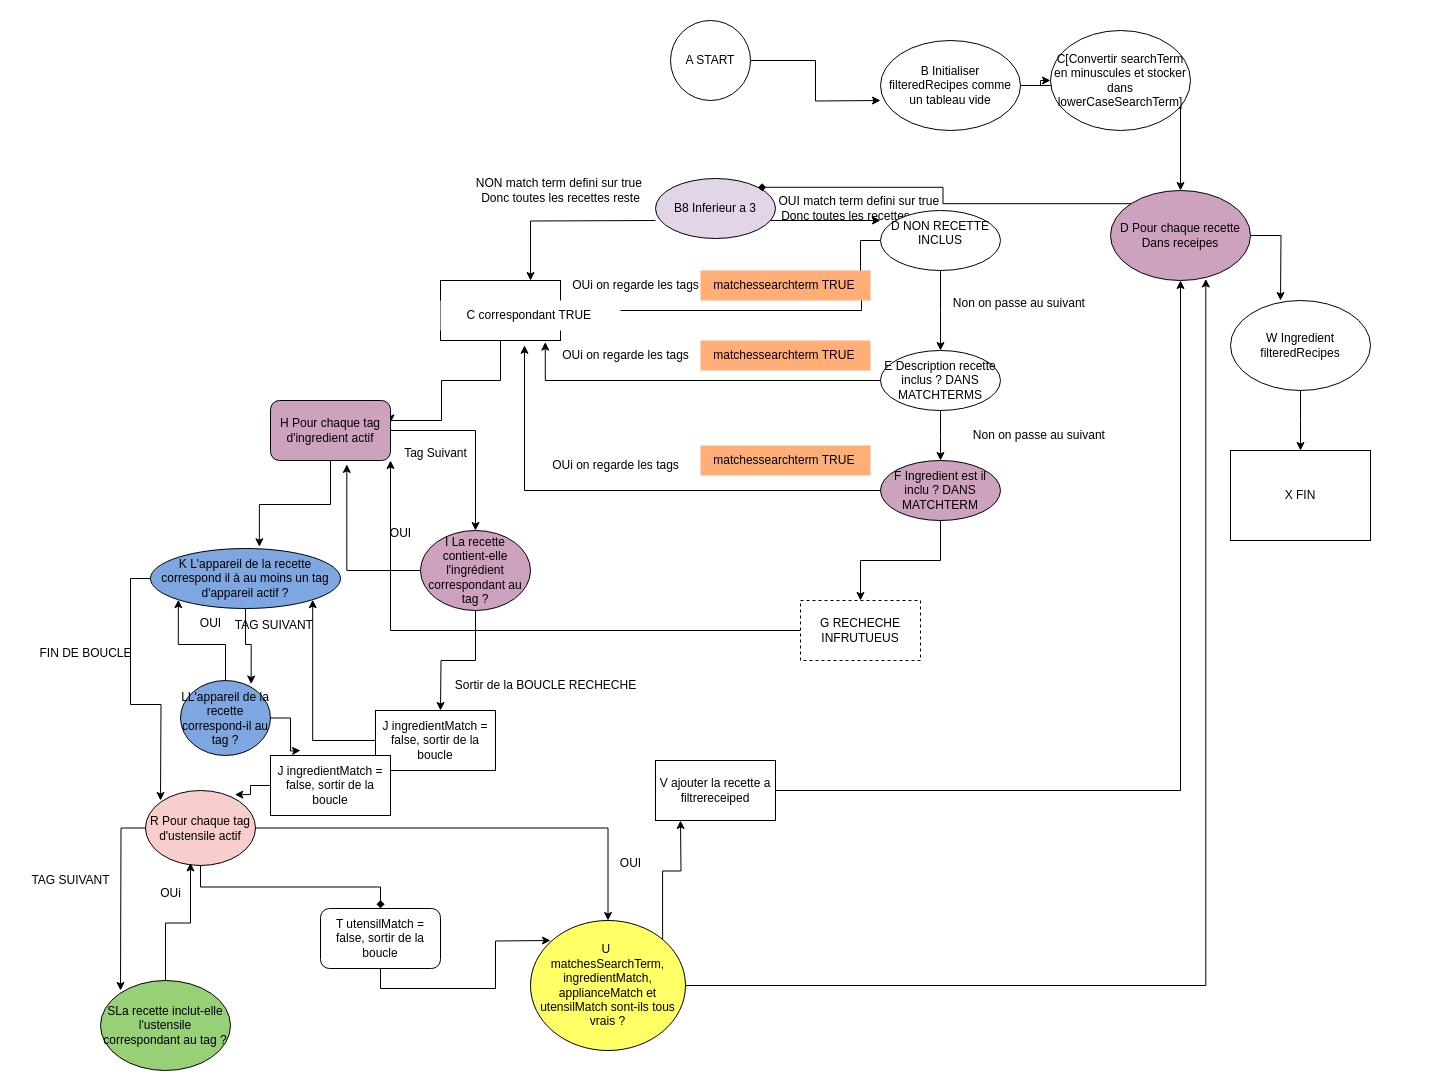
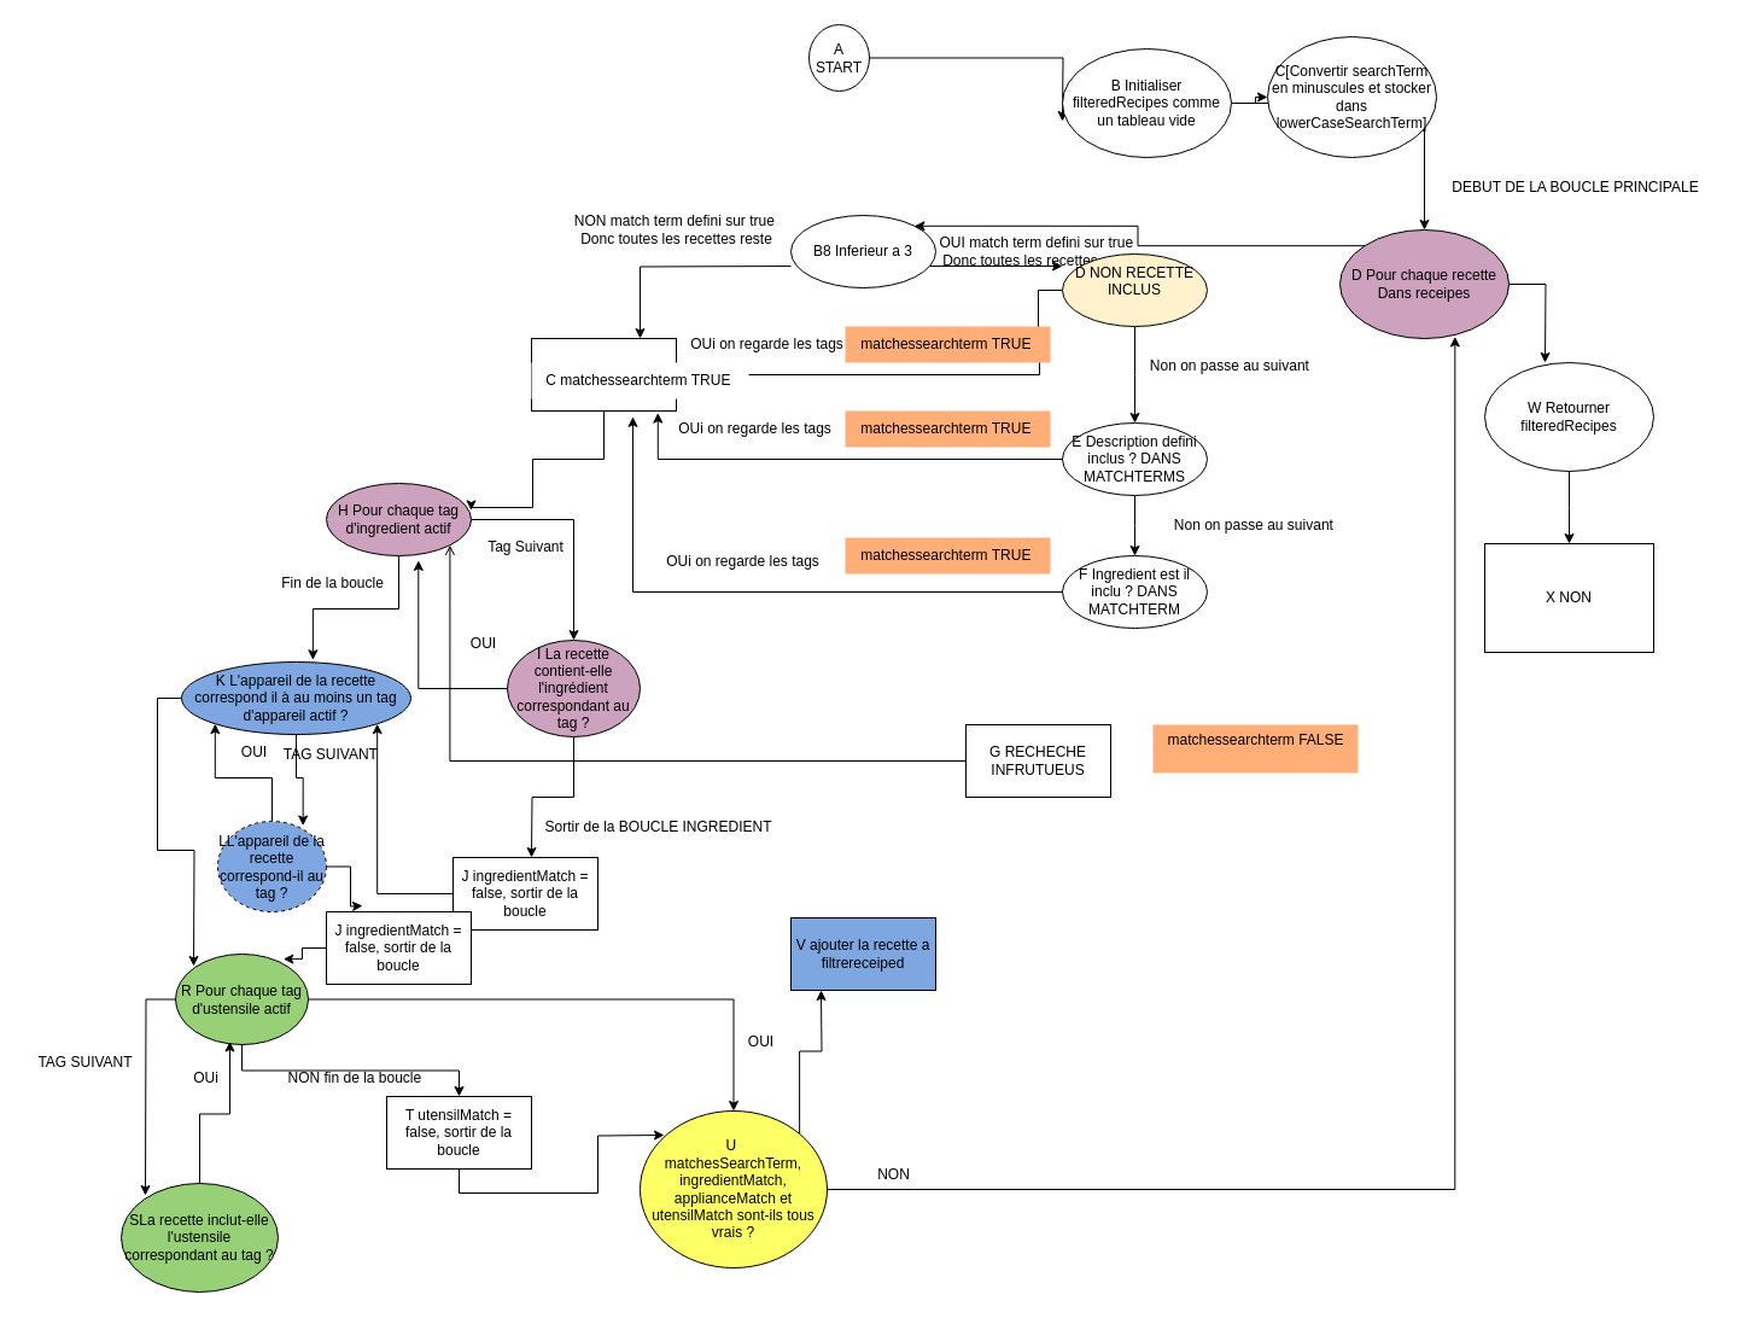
- <mxCell id="6" value="A START" style="ellipse;whiteSpace=wrap;html=1;aspect=fixed;" parent="1" vertex="1"><mxGeometry x="670" y="20" width="80" height="80" as="geometry" /></mxCell>
+ <mxCell id="6" value="A START" style="ellipse;whiteSpace=wrap;html=1;aspect=fixed;" parent="1" vertex="1"><mxGeometry x="670" y="20" width="50" height="55" as="geometry" /></mxCell>
+ <mxCell id="76" value="DEBUT DE LA BOUCLE PRINCIPALE" style="text;html=1;align=center;verticalAlign=middle;resizable=0;points=[];autosize=1;strokeColor=none;fillColor=none;" vertex="1" parent="1"><mxGeometry x="1190" width="230" height="30" as="geometry" y="140" /></mxCell>
- <mxCell id="72" style="edgeStyle=orthogonalEdgeStyle;rounded=0;orthogonalLoop=1;jettySize=auto;html=1;exitX=0;exitY=0;exitDx=0;exitDy=0;entryX=1;entryY=0;entryDx=0;entryDy=0;endArrow=diamond;" edge="1" parent="1" source="74" target="7"><mxGeometry relative="1" as="geometry" /></mxCell>
+ <mxCell id="72" style="edgeStyle=orthogonalEdgeStyle;rounded=0;orthogonalLoop=1;jettySize=auto;html=1;exitX=0;exitY=0;exitDx=0;exitDy=0;entryX=1;entryY=0;entryDx=0;entryDy=0;" edge="1" parent="1" source="74" target="7"><mxGeometry relative="1" as="geometry" /></mxCell>
- <mxCell id="7" value="B8 Inferieur a 3" style="ellipse;whiteSpace=wrap;html=1;fillColor=#e1d5e7;" parent="1" vertex="1"><mxGeometry x="655" y="178" width="120" height="60" as="geometry" /></mxCell>
+ <mxCell id="7" value="B8 Inferieur a 3" style="ellipse;whiteSpace=wrap;html=1;" parent="1" vertex="1"><mxGeometry x="655" y="178" width="120" height="60" as="geometry" /></mxCell>
- <mxCell id="13" value="D NON RECETTE INCLUS&lt;div&gt;&lt;br&gt;&lt;/div&gt;" style="ellipse;whiteSpace=wrap;html=1;" parent="1" vertex="1"><mxGeometry x="880" y="210" width="120" height="60" as="geometry" /></mxCell>
+ <mxCell id="13" value="D NON RECETTE INCLUS&lt;div&gt;&lt;br&gt;&lt;/div&gt;" style="ellipse;whiteSpace=wrap;html=1;fillColor=#fff2cc;" parent="1" vertex="1"><mxGeometry x="880" y="210" width="120" height="60" as="geometry" /></mxCell>
- <mxCell id="31" value="C correspondant TRUE&amp;nbsp;" style="text;html=1;align=center;verticalAlign=middle;resizable=0;points=[];autosize=1;strokeColor=none;fillColor=default;" parent="1" vertex="1"><mxGeometry x="440" y="300" width="180" height="30" as="geometry" /></mxCell>
+ <mxCell id="31" value="C matchessearchterm TRUE&amp;nbsp;" style="text;html=1;align=center;verticalAlign=middle;resizable=0;points=[];autosize=1;strokeColor=none;fillColor=default;" parent="1" vertex="1"><mxGeometry x="440" y="300" width="180" height="30" as="geometry" /></mxCell>
- <mxCell id="80" value="W Ingredient filteredRecipes" style="ellipse;whiteSpace=wrap;html=1;" vertex="1" parent="1"><mxGeometry x="1230" y="300" width="140" height="90" as="geometry" /></mxCell>
+ <mxCell id="80" value="W Retourner filteredRecipes" style="ellipse;whiteSpace=wrap;html=1;" vertex="1" parent="1"><mxGeometry x="1230" y="300" width="140" height="90" as="geometry" /></mxCell>
- <mxCell id="15" value="E Description recette inclus ? DANS MATCHTERMS" style="ellipse;whiteSpace=wrap;html=1;" parent="1" vertex="1"><mxGeometry x="880" y="350" width="120" height="60" as="geometry" /></mxCell>
+ <mxCell id="15" value="E Description defini inclus ? DANS MATCHTERMS" style="ellipse;whiteSpace=wrap;html=1;" parent="1" vertex="1"><mxGeometry x="880" y="350" width="120" height="60" as="geometry" /></mxCell>
- <mxCell id="34" value="H Pour chaque tag d'ingredient actif" style="whiteSpace=wrap;html=1;fillColor=#CDA2BE;rounded=1;" parent="1" vertex="1"><mxGeometry x="270" y="400" width="120" height="60" as="geometry" /></mxCell>
+ <mxCell id="34" value="H Pour chaque tag d'ingredient actif" style="ellipse;whiteSpace=wrap;html=1;fillColor=#CDA2BE;" parent="1" vertex="1"><mxGeometry x="270" y="400" width="120" height="60" as="geometry" /></mxCell>
+ <mxCell id="35" value="Fin de la boucle" style="text;html=1;align=center;verticalAlign=middle;resizable=0;points=[];autosize=1;strokeColor=none;fillColor=none;" vertex="1" parent="1"><mxGeometry x="220" y="468" width="110" height="30" as="geometry" /></mxCell>
- <mxCell id="17" value="F Ingredient est il inclu ? DANS MATCHTERM" style="ellipse;whiteSpace=wrap;html=1;fillColor=#cda2be;" parent="1" vertex="1"><mxGeometry x="880" y="460" width="120" height="60" as="geometry" /></mxCell>
+ <mxCell id="17" value="F Ingredient est il inclu ? DANS MATCHTERM" style="ellipse;whiteSpace=wrap;html=1;" parent="1" vertex="1"><mxGeometry x="880" y="460" width="120" height="60" as="geometry" /></mxCell>
- <mxCell id="81" value="X FIN" style="round;whiteSpace=wrap;html=1;aspect=fixed;" vertex="1" parent="1"><mxGeometry x="1230" y="450" width="140" height="90" as="geometry" /></mxCell>
+ <mxCell id="81" value="X NON" style="round;whiteSpace=wrap;html=1;aspect=fixed;" vertex="1" parent="1"><mxGeometry x="1230" y="450" width="140" height="90" as="geometry" /></mxCell>
- <mxCell id="26" style="edgeStyle=orthogonalEdgeStyle;rounded=0;orthogonalLoop=1;jettySize=auto;html=1;entryX=1;entryY=1;entryDx=0;entryDy=0;" parent="1" source="27" target="34" edge="1"><mxGeometry relative="1" as="geometry" /></mxCell>
+ <mxCell id="26" style="edgeStyle=orthogonalEdgeStyle;rounded=0;orthogonalLoop=1;jettySize=auto;html=1;entryX=1;entryY=1;entryDx=0;entryDy=0;endArrow=open;" parent="1" source="27" target="34" edge="1"><mxGeometry relative="1" as="geometry" /></mxCell>
- <mxCell id="16" value="" style="edgeStyle=orthogonalEdgeStyle;rounded=0;orthogonalLoop=1;jettySize=auto;html=1;" parent="1" source="17" target="27" edge="1"><mxGeometry relative="1" as="geometry" /></mxCell>
+ <mxCell id="28" value="matchessearchterm FALSE&lt;div&gt;&lt;br&gt;&lt;/div&gt;" style="text;html=1;align=center;verticalAlign=middle;resizable=0;points=[];autosize=1;strokeColor=none;fillColor=#FFAE78;" parent="1" vertex="1"><mxGeometry x="955" y="600" width="170" height="40" as="geometry" /></mxCell>
- <mxCell id="27" value="G RECHECHE INFRUTUEUS" style="whiteSpace=wrap;html=1;rounded=0;dashed=1;" parent="1" vertex="1"><mxGeometry x="800" y="600" width="120" height="60" as="geometry" /></mxCell>
+ <mxCell id="27" value="G RECHECHE INFRUTUEUS" style="whiteSpace=wrap;html=1;rounded=0;" parent="1" vertex="1"><mxGeometry x="800" y="600" width="120" height="60" as="geometry" /></mxCell>
- <mxCell id="52" value="FIN DE BOUCLE" style="text;html=1;align=center;verticalAlign=middle;resizable=0;points=[];autosize=1;strokeColor=none;fillColor=none;" vertex="1" parent="1"><mxGeometry x="25" y="638" width="120" height="30" as="geometry" /></mxCell>
- <mxCell id="44" value="Sortir de la BOUCLE RECHECHE" style="text;html=1;align=center;verticalAlign=middle;resizable=0;points=[];autosize=1;strokeColor=none;fillColor=none;" vertex="1" parent="1"><mxGeometry x="440" y="670" width="210" height="30" as="geometry" /></mxCell>
+ <mxCell id="44" value="Sortir de la BOUCLE INGREDIENT" style="text;html=1;align=center;verticalAlign=middle;resizable=0;points=[];autosize=1;strokeColor=none;fillColor=none;" vertex="1" parent="1"><mxGeometry x="440" y="670" width="210" height="30" as="geometry" /></mxCell>
- <mxCell id="48" value="LL'appareil de la recette correspond-il au tag ?" style="ellipse;whiteSpace=wrap;html=1;fillColor=#7EA6E0;" vertex="1" parent="1"><mxGeometry x="180" y="680" width="90" height="75" as="geometry" /></mxCell>
+ <mxCell id="48" value="LL'appareil de la recette correspond-il au tag ?" style="ellipse;whiteSpace=wrap;html=1;fillColor=#7EA6E0;dashed=1;" vertex="1" parent="1"><mxGeometry x="180" y="680" width="90" height="75" as="geometry" /></mxCell>
- <mxCell id="66" style="edgeStyle=orthogonalEdgeStyle;rounded=0;orthogonalLoop=1;jettySize=auto;html=1;exitX=1;exitY=0.5;exitDx=0;exitDy=0;entryX=0.5;entryY=1;entryDx=0;entryDy=0;" edge="1" parent="1" source="67" target="74"><mxGeometry relative="1" as="geometry" /></mxCell>
- <mxCell id="67" value="V ajouter la recette a filtrereceiped" style="rounded=0;whiteSpace=wrap;html=1;" vertex="1" parent="1"><mxGeometry x="655" y="760" width="120" height="60" as="geometry" /></mxCell>
+ <mxCell id="67" value="V ajouter la recette a filtrereceiped" style="rounded=0;whiteSpace=wrap;html=1;fillColor=#7ea6e0;" vertex="1" parent="1"><mxGeometry x="655" y="760" width="120" height="60" as="geometry" /></mxCell>
- <mxCell id="56" value="R Pour chaque tag d'ustensile actif" style="ellipse;whiteSpace=wrap;html=1;fillColor=#f8cecc;" vertex="1" parent="1"><mxGeometry x="145" y="790" width="110" height="75" as="geometry" /></mxCell>
+ <mxCell id="56" value="R Pour chaque tag d'ustensile actif" style="ellipse;whiteSpace=wrap;html=1;fillColor=#97D077;" vertex="1" parent="1"><mxGeometry x="145" y="790" width="110" height="75" as="geometry" /></mxCell>
+ <mxCell id="62" value="NON fin de la boucle&amp;nbsp;" style="text;html=1;align=center;verticalAlign=middle;resizable=0;points=[];autosize=1;strokeColor=none;fillColor=none;" vertex="1" parent="1"><mxGeometry x="225" y="878" width="140" height="30" as="geometry" /></mxCell>
- <mxCell id="64" value="" style="edgeStyle=orthogonalEdgeStyle;rounded=0;orthogonalLoop=1;jettySize=auto;html=1;exitX=0.5;exitY=1;exitDx=0;exitDy=0;endArrow=diamond;" edge="1" parent="1" source="56" target="65"><mxGeometry relative="1" as="geometry"><mxPoint x="550" y="940" as="targetPoint" /><mxPoint x="200" y="865" as="sourcePoint" /></mxGeometry></mxCell>
+ <mxCell id="64" value="" style="edgeStyle=orthogonalEdgeStyle;rounded=0;orthogonalLoop=1;jettySize=auto;html=1;exitX=0.5;exitY=1;exitDx=0;exitDy=0;" edge="1" parent="1" source="56" target="65"><mxGeometry relative="1" as="geometry"><mxPoint x="550" y="940" as="targetPoint" /><mxPoint x="200" y="865" as="sourcePoint" /></mxGeometry></mxCell>
- <mxCell id="65" value="T utensilMatch = false, sortir de la boucle" style="whiteSpace=wrap;html=1;rounded=1;" vertex="1" parent="1"><mxGeometry x="320" y="908" width="120" height="60" as="geometry" /></mxCell>
+ <mxCell id="65" value="T utensilMatch = false, sortir de la boucle" style="rounded=0;whiteSpace=wrap;html=1;" vertex="1" parent="1"><mxGeometry x="320" y="908" width="120" height="60" as="geometry" /></mxCell>
+ <mxCell id="78" value="NON" style="text;html=1;align=center;verticalAlign=middle;resizable=0;points=[];autosize=1;strokeColor=none;fillColor=none;" vertex="1" parent="1"><mxGeometry x="715" y="958" width="50" height="30" as="geometry" /></mxCell>
